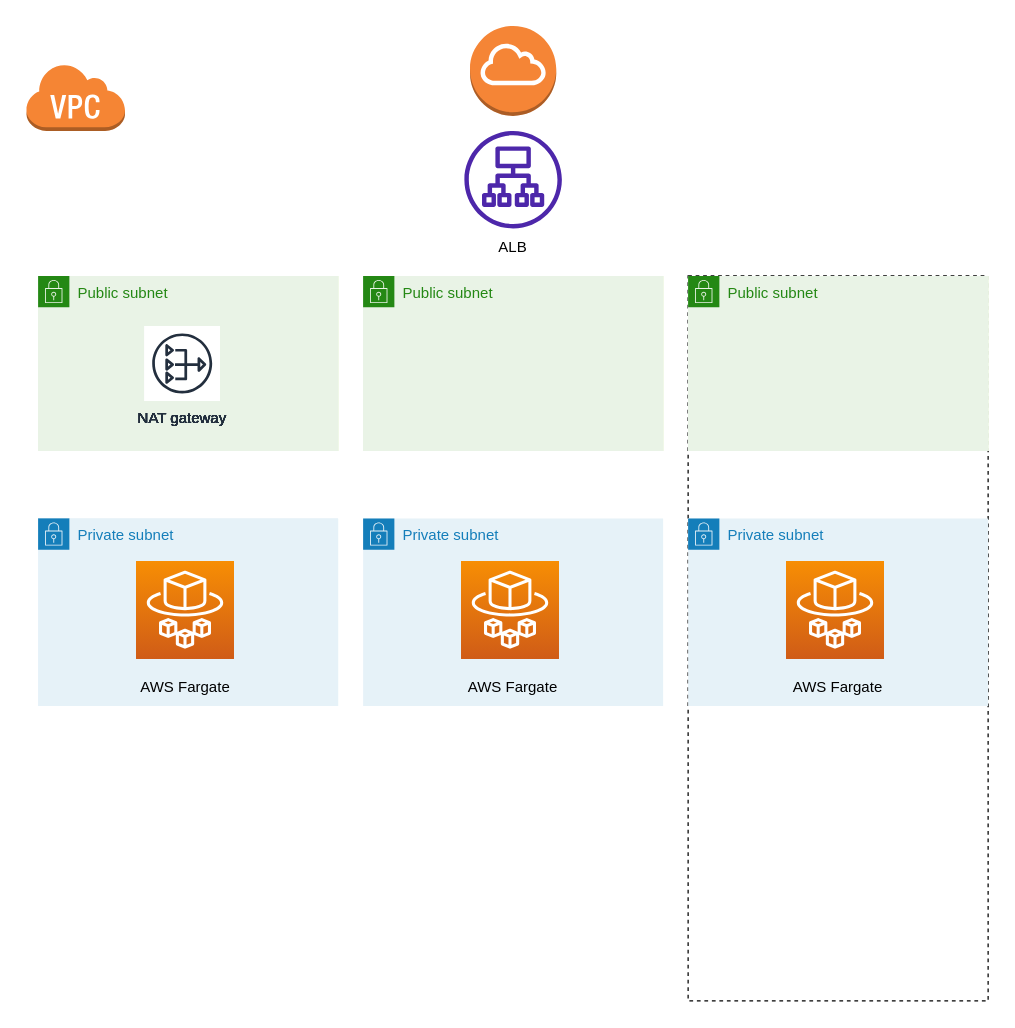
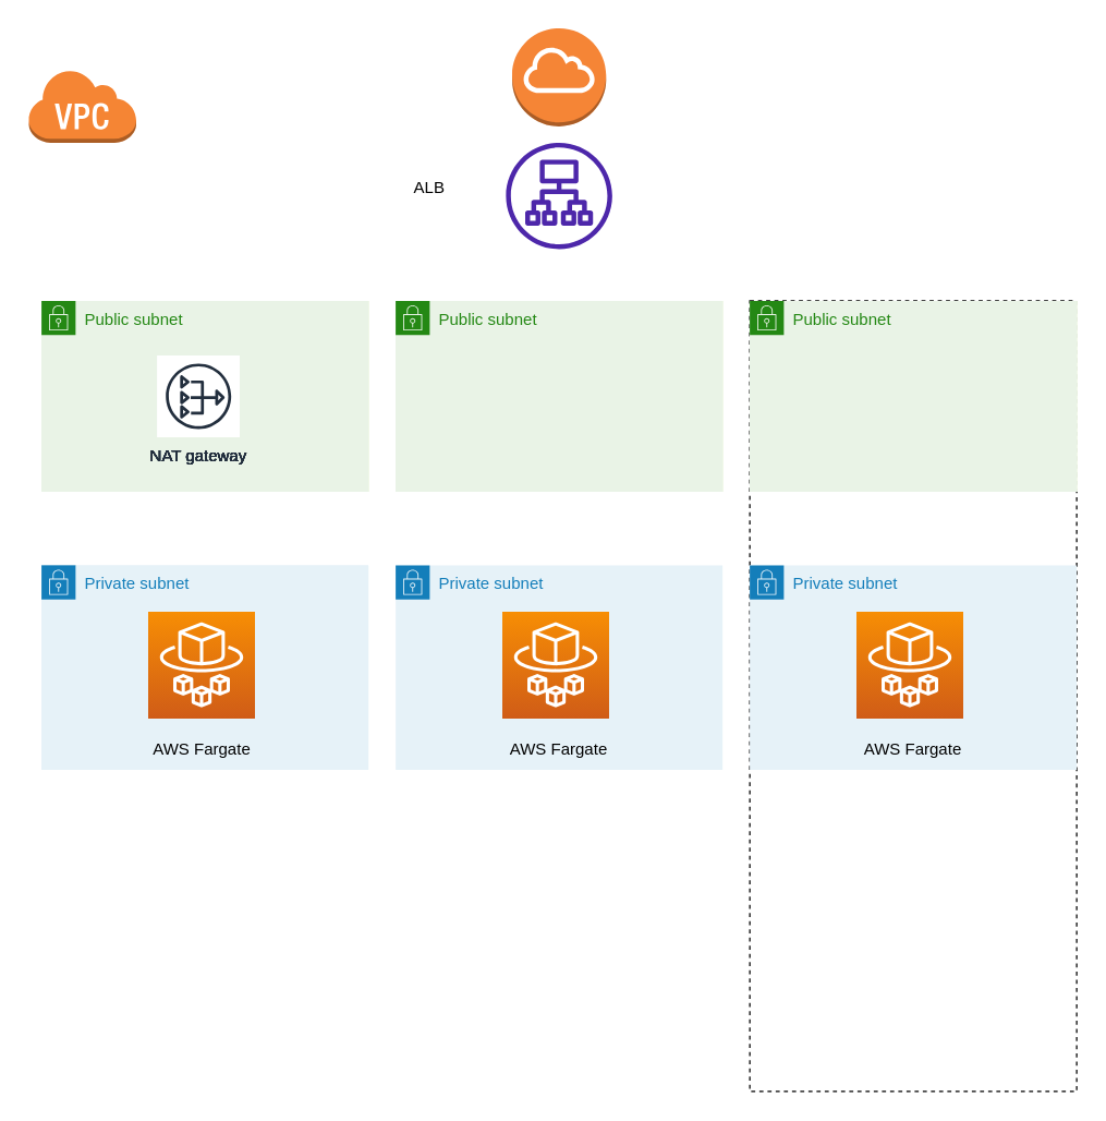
- <mxCell id="145" value="ALB" style="text;html=1;strokeColor=none;fillColor=none;align=center;verticalAlign=middle;whiteSpace=wrap;rounded=0;dashed=1;" vertex="1" parent="1"><mxGeometry x="380" y="182" width="60" height="30" as="geometry" /></mxCell>
+ <mxCell id="145" value="ALB" style="text;html=1;strokeColor=none;fillColor=none;align=center;verticalAlign=middle;whiteSpace=wrap;rounded=0;dashed=1;" vertex="1" parent="1"><mxGeometry x="285" y="122" width="60" height="30" as="geometry" /></mxCell>
